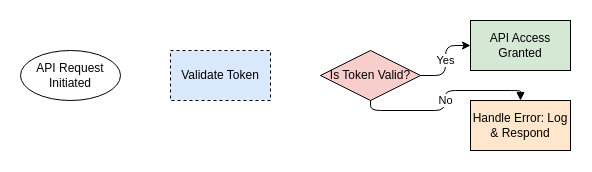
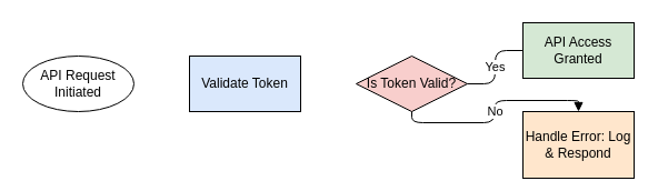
- <mxCell id="8" value="Yes" style="edgeStyle=orthogonalEdgeStyle;html=1;endArrow=classic;exitX=1;exitY=0.5;entryX=0;entryY=0.5;endFill=1;startArrow=none;" edge="1" parent="1" source="4" target="5"><mxGeometry relative="1" as="geometry" /></mxCell>
+ <mxCell id="8" value="Yes" style="edgeStyle=orthogonalEdgeStyle;html=1;endArrow=none;exitX=1;exitY=0.5;entryX=0;entryY=0.5;endFill=1;startArrow=none;" edge="1" parent="1" source="4" target="5"><mxGeometry relative="1" as="geometry" /></mxCell>
- <mxCell id="3" value="Validate Token" style="rounded=0;whiteSpace=wrap;html=1;fillColor=#dae8fc;dashed=1;" vertex="1" parent="1"><mxGeometry x="170" y="50" width="100" height="50" as="geometry" /></mxCell>
+ <mxCell id="3" value="Validate Token" style="rounded=0;whiteSpace=wrap;html=1;fillColor=#dae8fc;" vertex="1" parent="1"><mxGeometry x="170" y="50" width="100" height="50" as="geometry" /></mxCell>
- <mxCell id="6" value="Handle Error: Log &amp; Respond" style="rounded=0;whiteSpace=wrap;html=1;fillColor=#ffe6cc;" vertex="1" parent="1"><mxGeometry x="470" y="100" width="100" height="50" as="geometry" /></mxCell>
+ <mxCell id="6" value="Handle Error: Log &amp; Respond" style="rounded=0;whiteSpace=wrap;html=1;fillColor=#ffe6cc;" vertex="1" parent="1"><mxGeometry x="470" y="100" width="100" height="60" as="geometry" /></mxCell>
